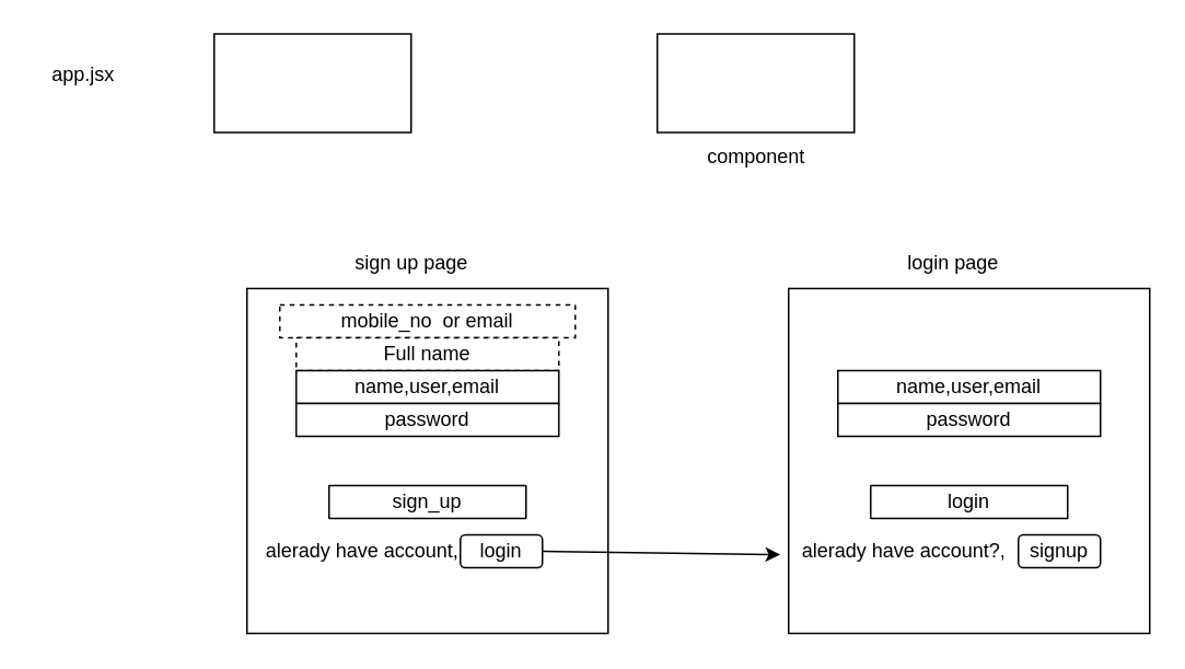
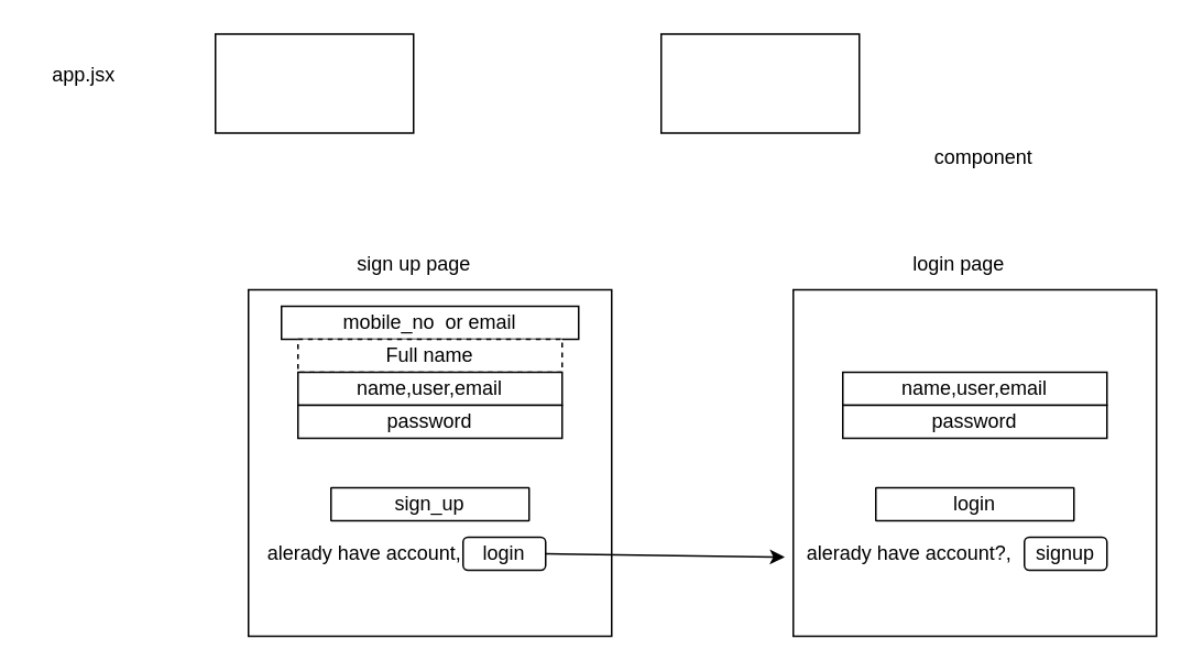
- <mxCell id="5" value="component" style="text;html=1;align=center;verticalAlign=middle;resizable=0;points=[];autosize=1;strokeColor=none;fillColor=none;" vertex="1" parent="1"><mxGeometry x="420" y="80" width="80" height="30" as="geometry" /></mxCell>
+ <mxCell id="5" value="component" style="text;html=1;align=center;verticalAlign=middle;resizable=0;points=[];autosize=1;strokeColor=none;fillColor=none;" vertex="1" parent="1"><mxGeometry x="555" y="80" width="80" height="30" as="geometry" /></mxCell>
- <mxCell id="10" value="mobile_no&amp;nbsp; or email" style="rounded=0;whiteSpace=wrap;html=1;dashed=1;" vertex="1" parent="6"><mxGeometry x="20" y="40" width="180" height="20" as="geometry" /></mxCell>
+ <mxCell id="10" value="mobile_no&amp;nbsp; or email" style="rounded=0;whiteSpace=wrap;html=1;" vertex="1" parent="6"><mxGeometry x="20" y="40" width="180" height="20" as="geometry" /></mxCell>
